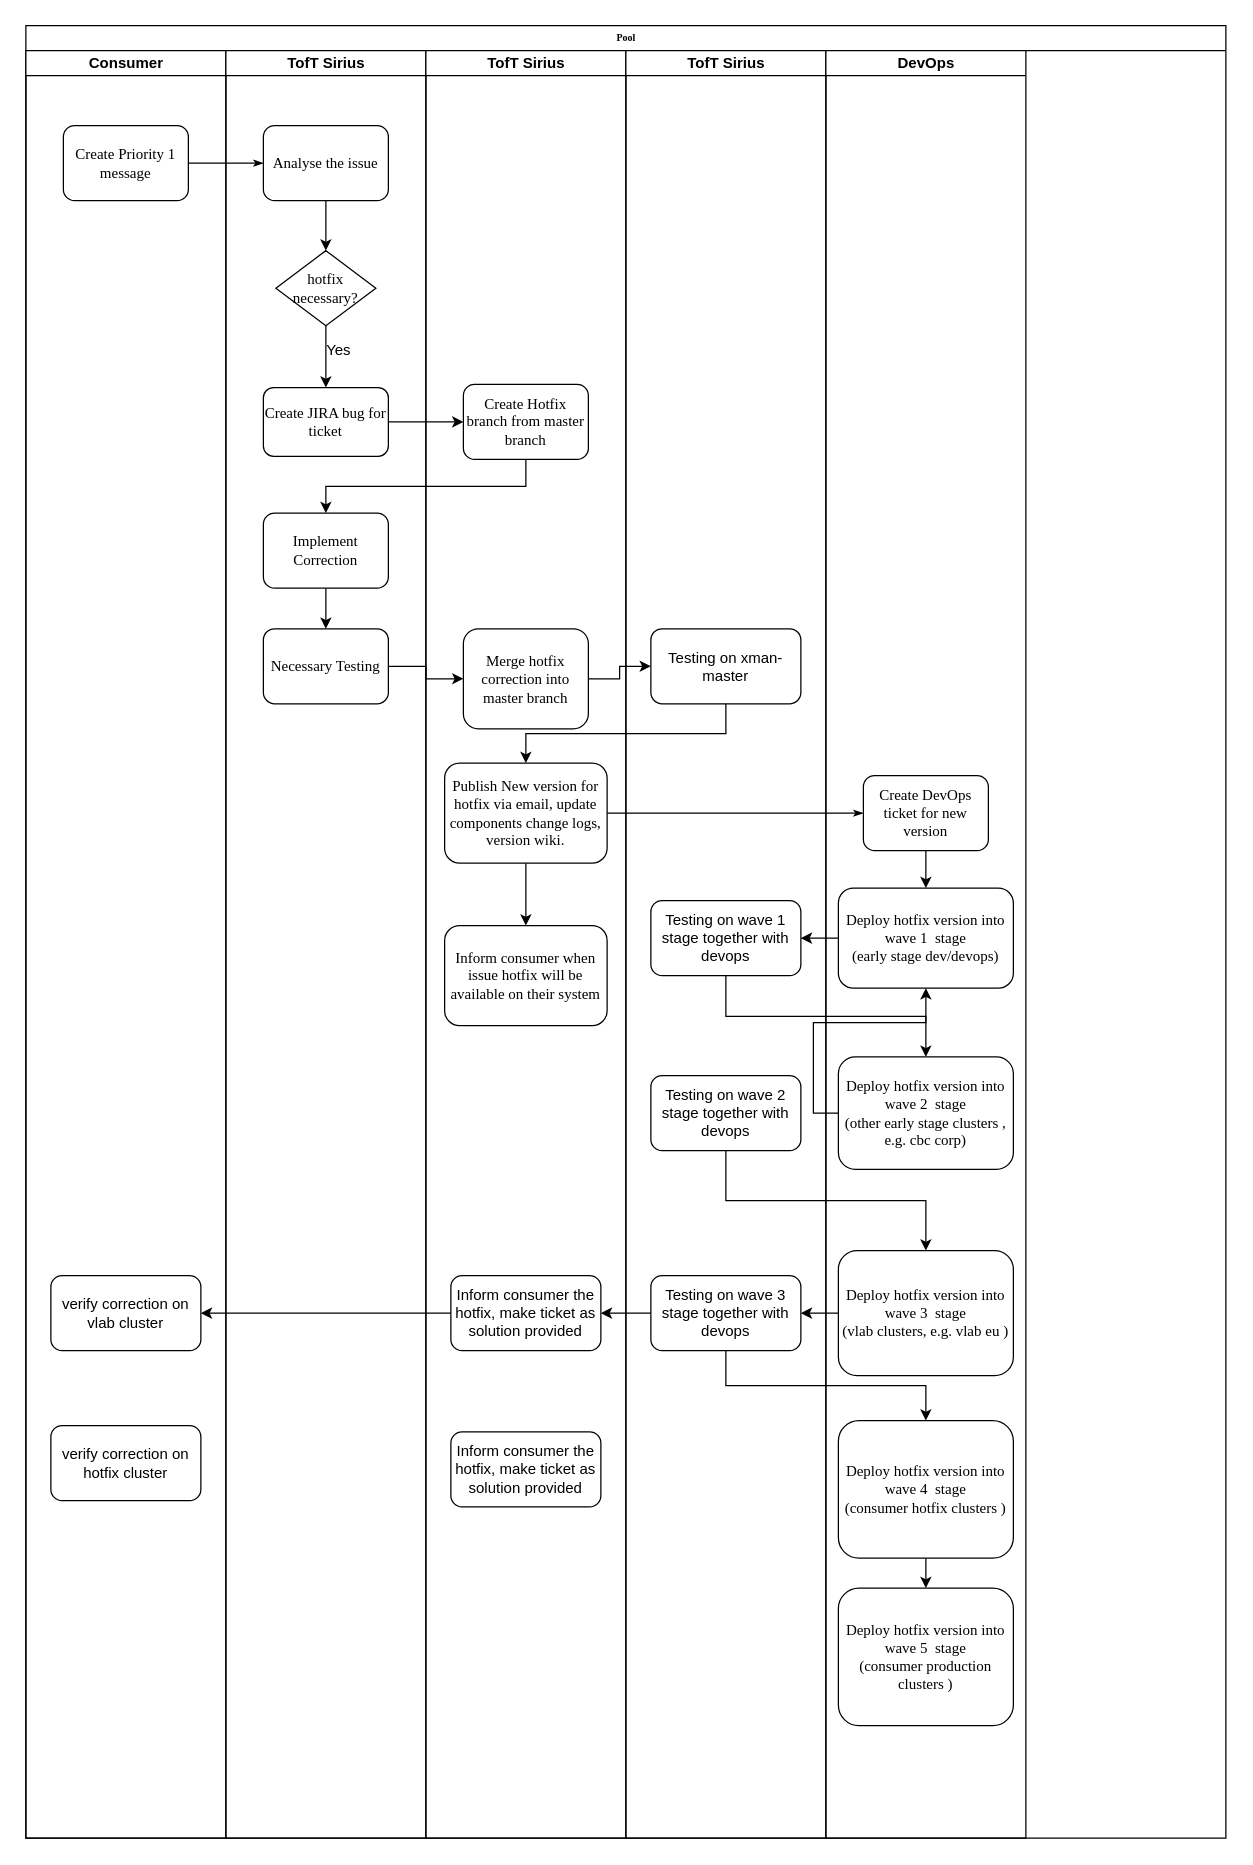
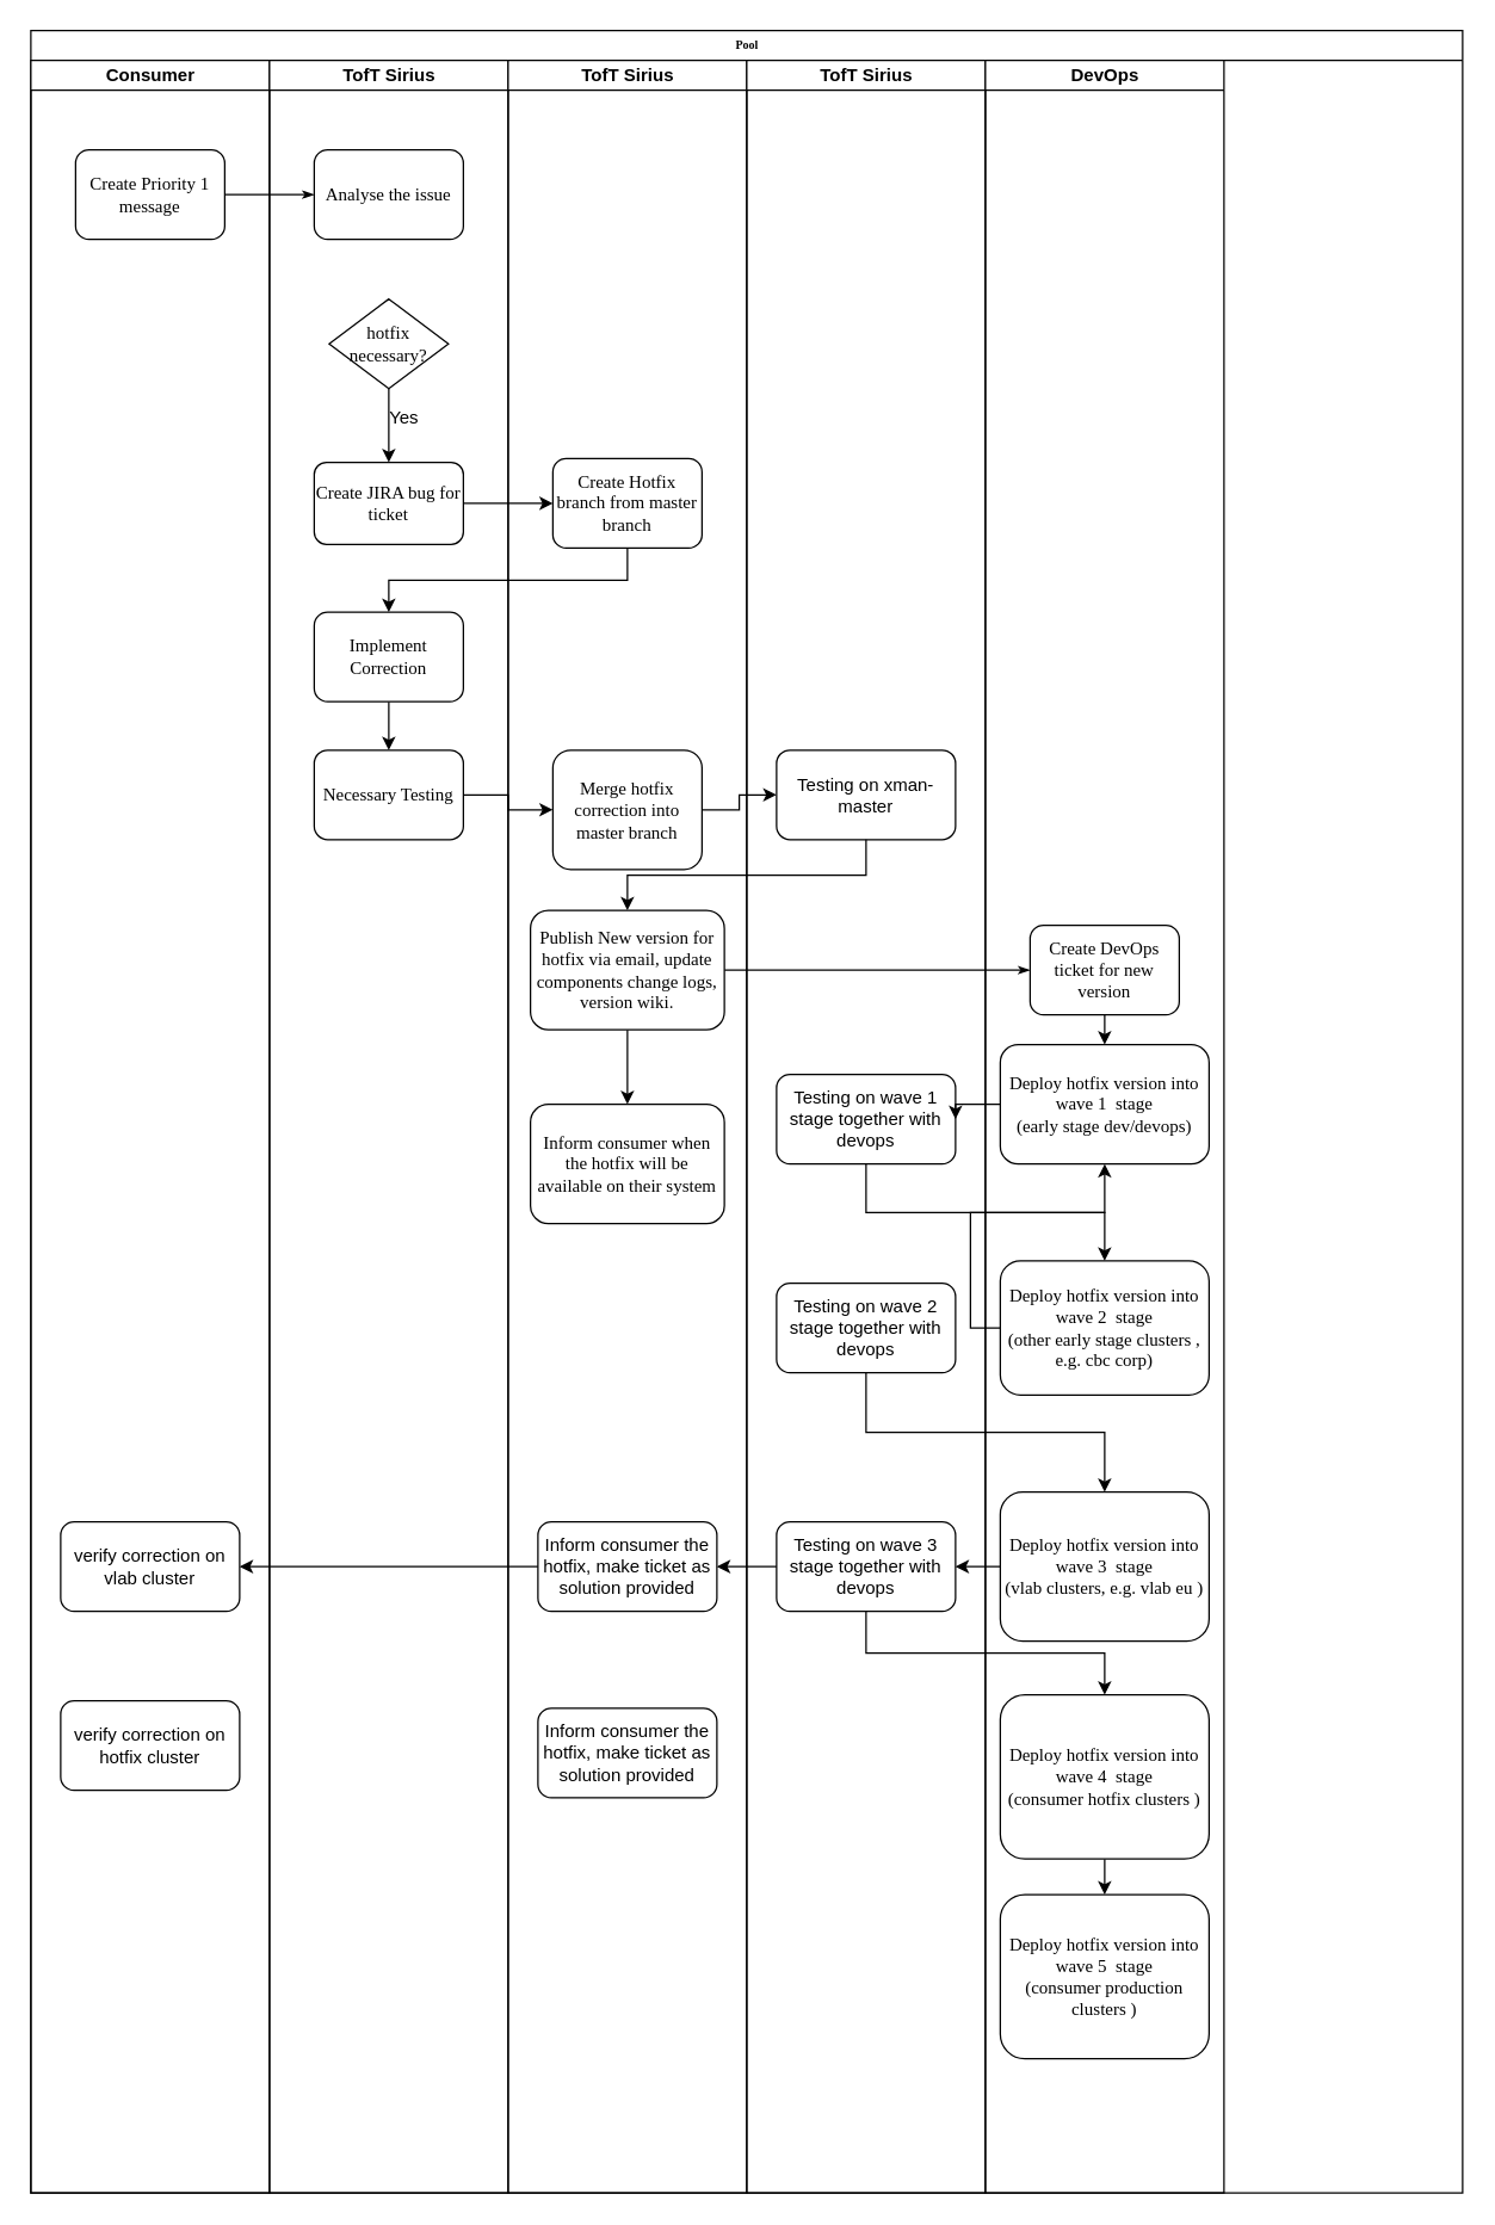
- <mxCell id="11" style="edgeStyle=orthogonalEdgeStyle;rounded=0;orthogonalLoop=1;jettySize=auto;html=1;exitX=0.5;exitY=1;exitDx=0;exitDy=0;entryX=0.5;entryY=0;entryDx=0;entryDy=0;" edge="1" parent="9" source="12" target="14"><mxGeometry relative="1" as="geometry" /></mxCell>
- <mxCell id="35" value="&lt;font style=&quot;font-size: 12px&quot;&gt;Deploy hotfix version into wave 1&amp;nbsp; stage&lt;br&gt;&lt;/font&gt;&lt;font style=&quot;font-size: 12px&quot;&gt;(early stage dev/devops)&lt;/font&gt;" style="rounded=1;whiteSpace=wrap;html=1;shadow=0;labelBackgroundColor=none;strokeWidth=1;fontFamily=Verdana;fontSize=8;align=center;" vertex="1" parent="32"><mxGeometry x="10" y="670" width="140" height="80" as="geometry" /></mxCell>
+ <mxCell id="35" value="&lt;font style=&quot;font-size: 12px&quot;&gt;Deploy hotfix version into wave 1&amp;nbsp; stage&lt;br&gt;&lt;/font&gt;&lt;font style=&quot;font-size: 12px&quot;&gt;(early stage dev/devops)&lt;/font&gt;" style="rounded=1;whiteSpace=wrap;html=1;shadow=0;labelBackgroundColor=none;strokeWidth=1;fontFamily=Verdana;fontSize=8;align=center;" vertex="1" parent="32"><mxGeometry x="10" y="660" width="140" height="80" as="geometry" /></mxCell>
- <mxCell id="26" value="&lt;font style=&quot;font-size: 12px&quot;&gt;Inform consumer when issue hotfix will be available on their system&lt;/font&gt;" style="rounded=1;whiteSpace=wrap;html=1;shadow=0;labelBackgroundColor=none;strokeWidth=1;fontFamily=Verdana;fontSize=8;align=center;" vertex="1" parent="19"><mxGeometry x="15" y="700" width="130" height="80" as="geometry" /></mxCell>
+ <mxCell id="26" value="&lt;font style=&quot;font-size: 12px&quot;&gt;Inform consumer when the hotfix will be available on their system&lt;/font&gt;" style="rounded=1;whiteSpace=wrap;html=1;shadow=0;labelBackgroundColor=none;strokeWidth=1;fontFamily=Verdana;fontSize=8;align=center;" vertex="1" parent="19"><mxGeometry x="15" y="700" width="130" height="80" as="geometry" /></mxCell>
